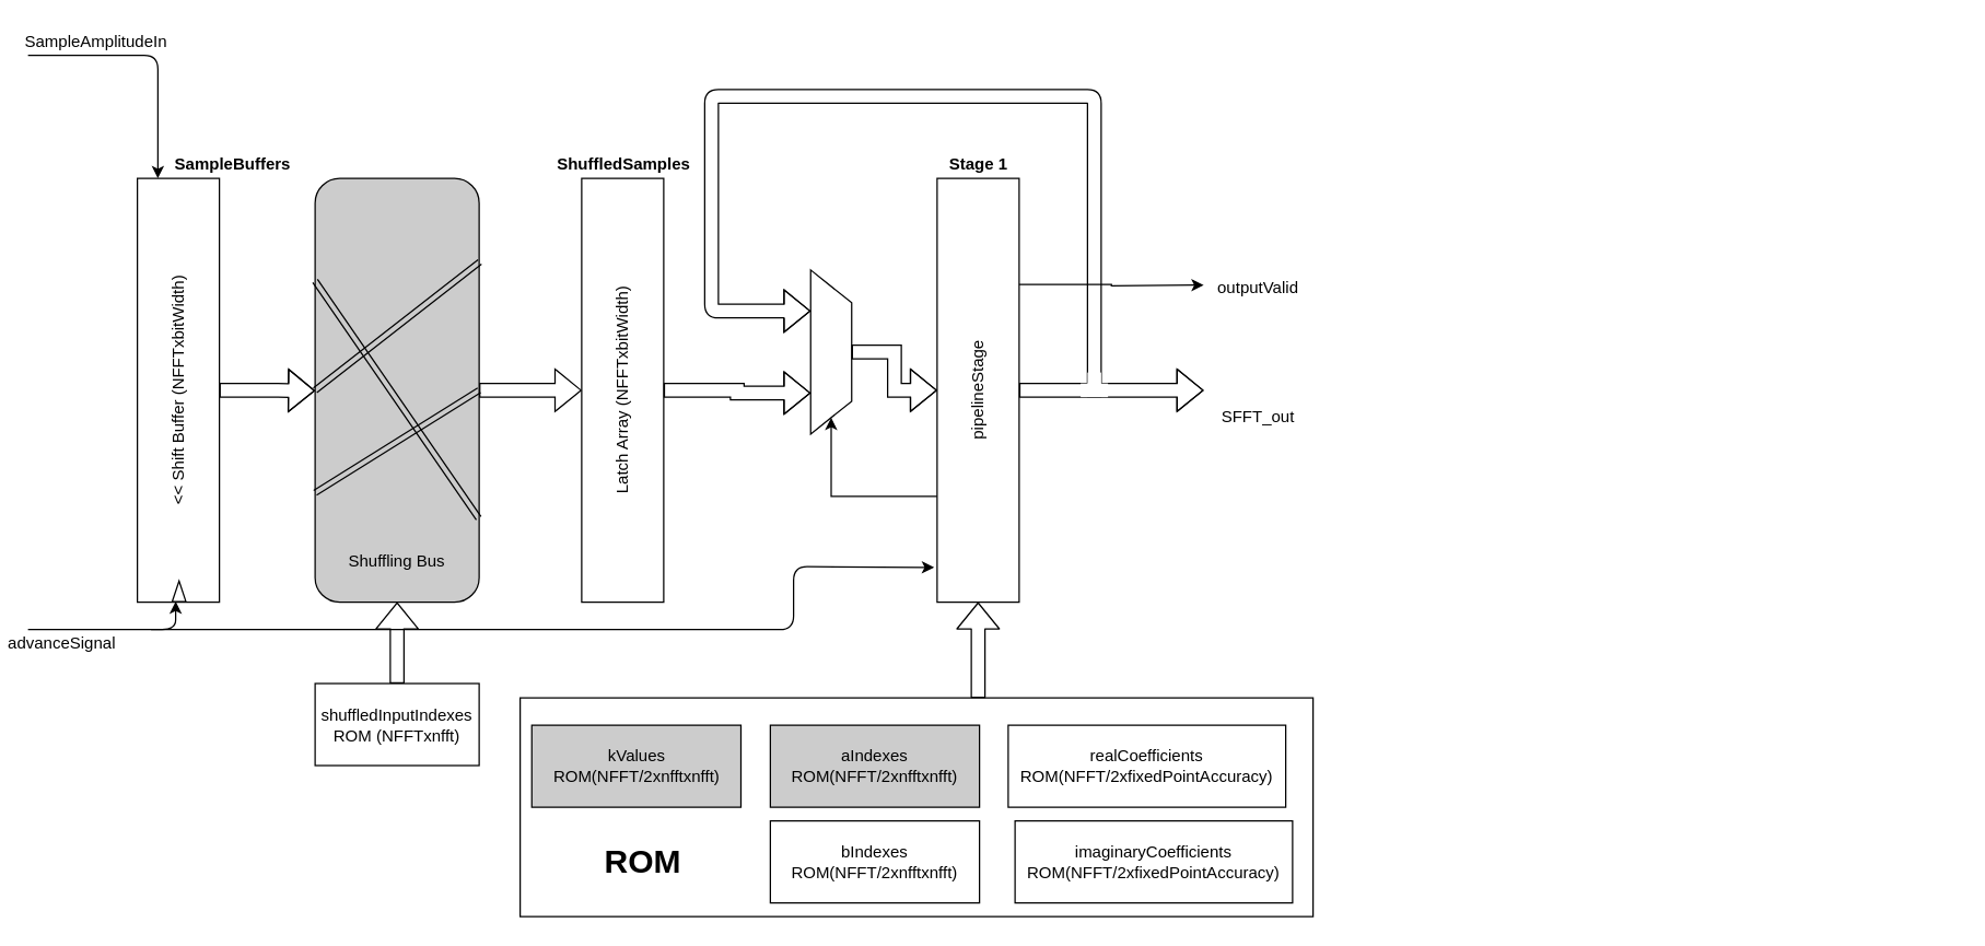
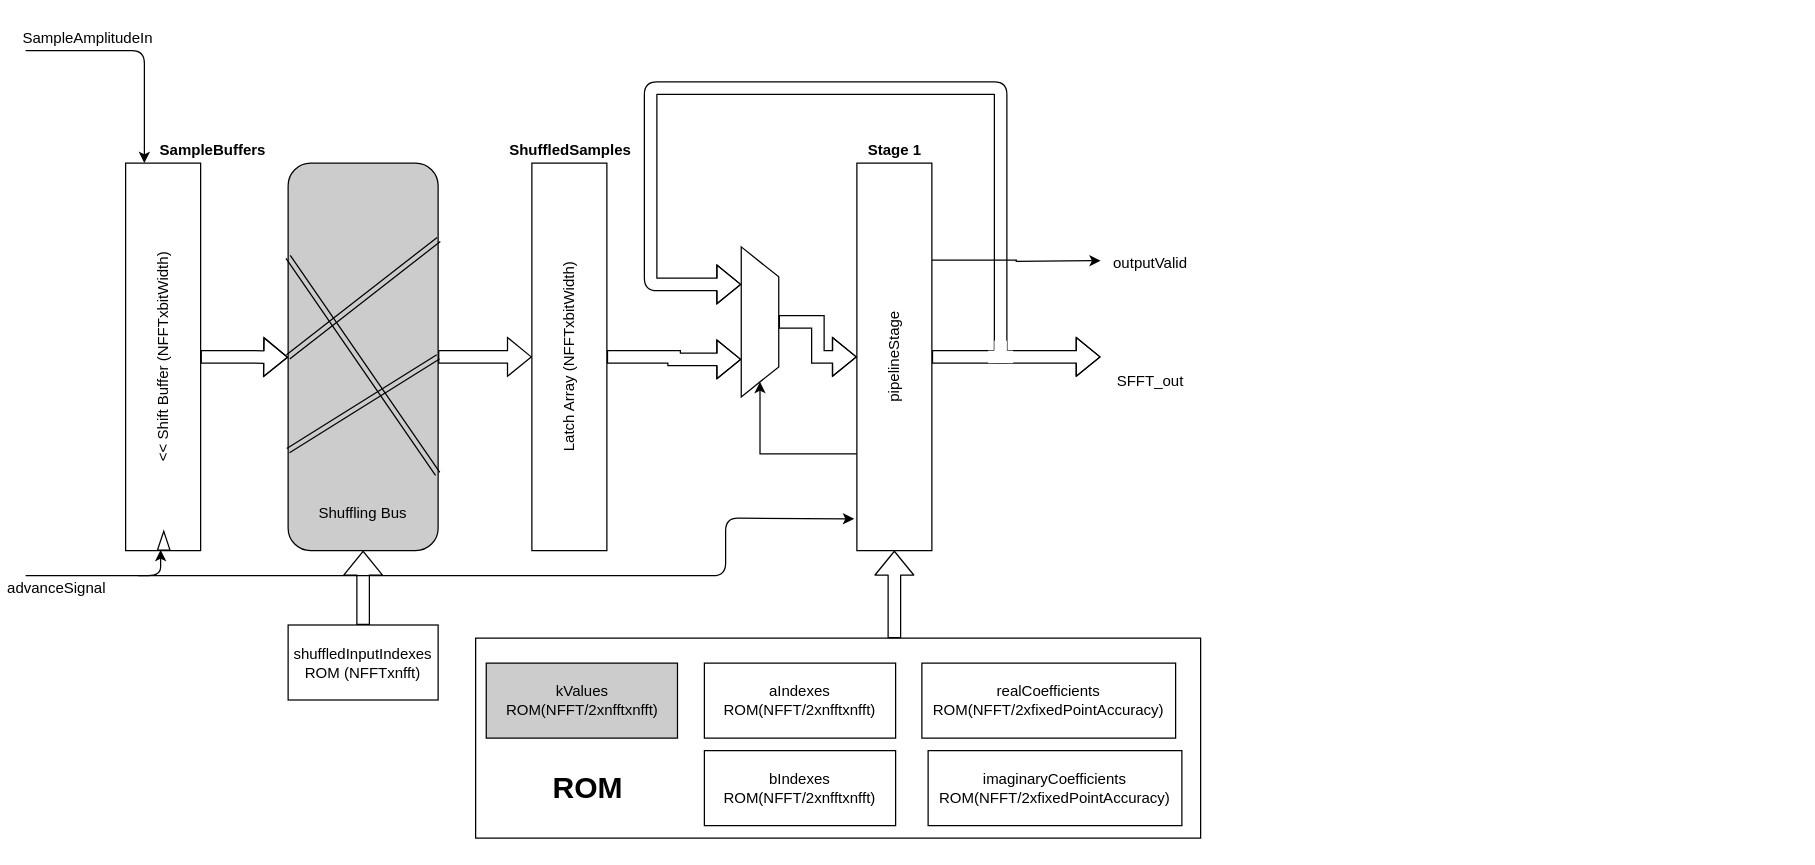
- <mxCell id="48" value="aIndexes ROM(NFFT/2xnfftxnfft)" style="rounded=0;whiteSpace=wrap;html=1;fillColor=#cccccc;" parent="1" vertex="1"><mxGeometry x="563" y="530" width="153" height="60" as="geometry" /></mxCell>
+ <mxCell id="48" value="aIndexes ROM(NFFT/2xnfftxnfft)" style="rounded=0;whiteSpace=wrap;html=1;fillColor=#FFFFFF;" parent="1" vertex="1"><mxGeometry x="563" y="530" width="153" height="60" as="geometry" /></mxCell>
